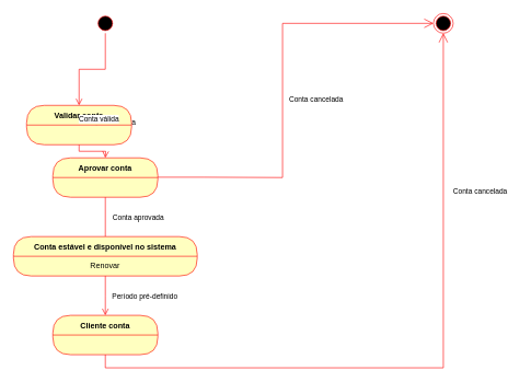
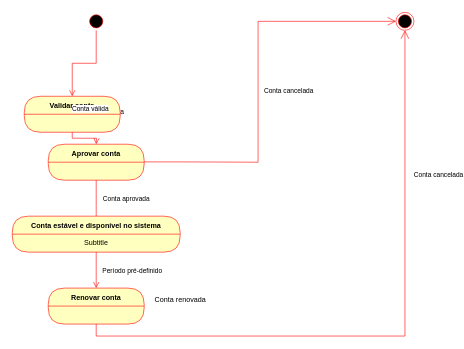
- <mxCell id="9" value="Renovar" style="text;html=1;strokeColor=none;fillColor=none;align=center;verticalAlign=middle;spacingLeft=4;spacingRight=4;whiteSpace=wrap;overflow=hidden;rotatable=0;fontColor=#000000;" vertex="1" parent="8"><mxGeometry y="30" width="280" height="30" as="geometry" /></mxCell>
+ <mxCell id="9" value="Subtitle" style="text;html=1;strokeColor=none;fillColor=none;align=center;verticalAlign=middle;spacingLeft=4;spacingRight=4;whiteSpace=wrap;overflow=hidden;rotatable=0;fontColor=#000000;" vertex="1" parent="8"><mxGeometry y="30" width="280" height="30" as="geometry" /></mxCell>
- <mxCell id="11" value="Cliente conta" style="swimlane;fontStyle=1;align=center;verticalAlign=middle;childLayout=stackLayout;horizontal=1;startSize=30;horizontalStack=0;resizeParent=0;resizeLast=1;container=0;fontColor=#000000;collapsible=0;rounded=1;arcSize=30;strokeColor=#ff0000;fillColor=#ffffc0;swimlaneFillColor=#ffffc0;dropTarget=0;" vertex="1" parent="1"><mxGeometry x="80" y="480" width="160" height="60" as="geometry" /></mxCell>
+ <mxCell id="11" value="Renovar conta" style="swimlane;fontStyle=1;align=center;verticalAlign=middle;childLayout=stackLayout;horizontal=1;startSize=30;horizontalStack=0;resizeParent=0;resizeLast=1;container=0;fontColor=#000000;collapsible=0;rounded=1;arcSize=30;strokeColor=#ff0000;fillColor=#ffffc0;swimlaneFillColor=#ffffc0;dropTarget=0;" vertex="1" parent="1"><mxGeometry x="80" y="480" width="160" height="60" as="geometry" /></mxCell>
+ <mxCell id="15" value="Conta renovada" style="text;html=1;align=center;verticalAlign=middle;resizable=0;points=[];autosize=1;strokeColor=none;fillColor=none;" vertex="1" parent="1"><mxGeometry x="250" y="490" width="100" height="20" as="geometry" /></mxCell>
